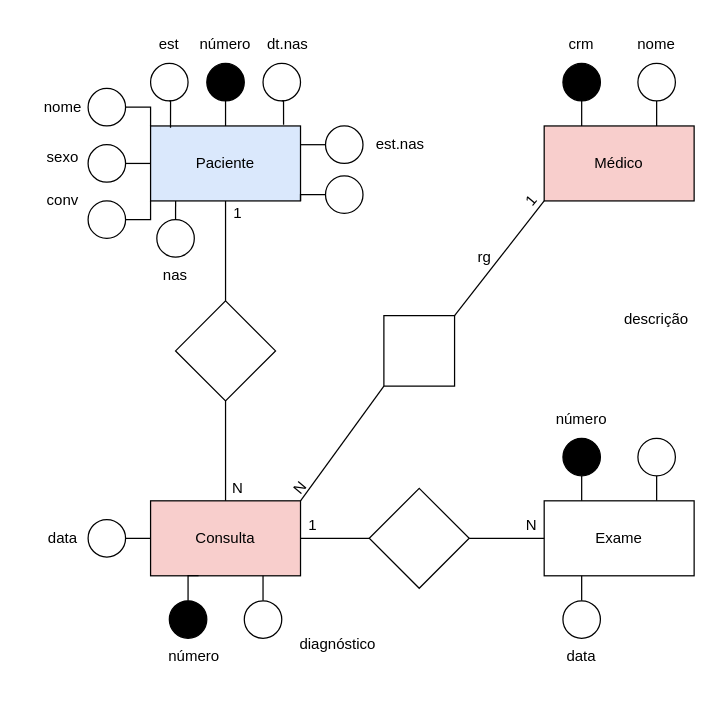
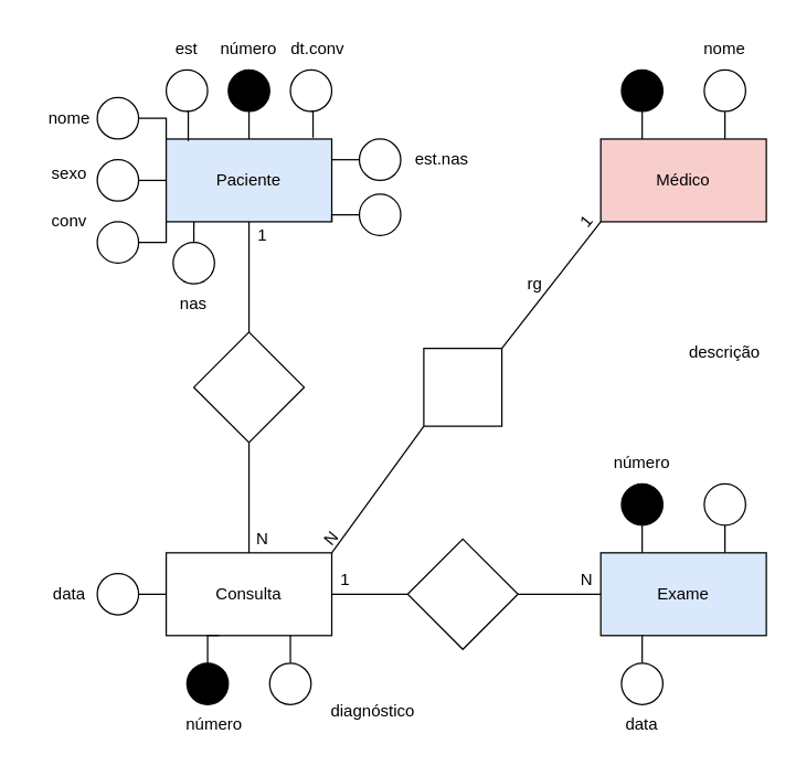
- <mxCell id="51" value="dt.nas" style="text;html=1;align=center;verticalAlign=middle;whiteSpace=wrap;rounded=0;" vertex="1" parent="1"><mxGeometry x="200" y="20" width="60" height="30" as="geometry" /></mxCell>
+ <mxCell id="51" value="dt.conv" style="text;html=1;align=center;verticalAlign=middle;whiteSpace=wrap;rounded=0;" vertex="1" parent="1"><mxGeometry x="200" y="20" width="60" height="30" as="geometry" /></mxCell>
- <mxCell id="39" value="crm" style="text;html=1;align=center;verticalAlign=middle;whiteSpace=wrap;rounded=0;" vertex="1" parent="1"><mxGeometry x="435" y="20" width="60" height="30" as="geometry" /></mxCell>
- <mxCell id="6" value="Consulta" style="rounded=0;whiteSpace=wrap;html=1;fillColor=#f8cecc;" vertex="1" parent="1"><mxGeometry x="120" y="400" width="120" height="60" as="geometry" /></mxCell>
+ <mxCell id="6" value="Consulta" style="rounded=0;whiteSpace=wrap;html=1;" vertex="1" parent="1"><mxGeometry x="120" y="400" width="120" height="60" as="geometry" /></mxCell>
- <mxCell id="7" value="Exame" style="rounded=0;whiteSpace=wrap;html=1;" vertex="1" parent="1"><mxGeometry x="435" y="400" width="120" height="60" as="geometry" /></mxCell>
+ <mxCell id="7" value="Exame" style="rounded=0;whiteSpace=wrap;html=1;fillColor=#dae8fc;" vertex="1" parent="1"><mxGeometry x="435" y="400" width="120" height="60" as="geometry" /></mxCell>
